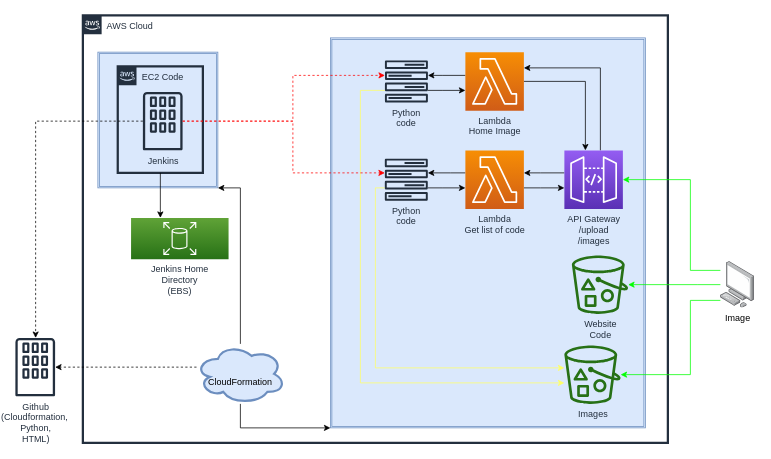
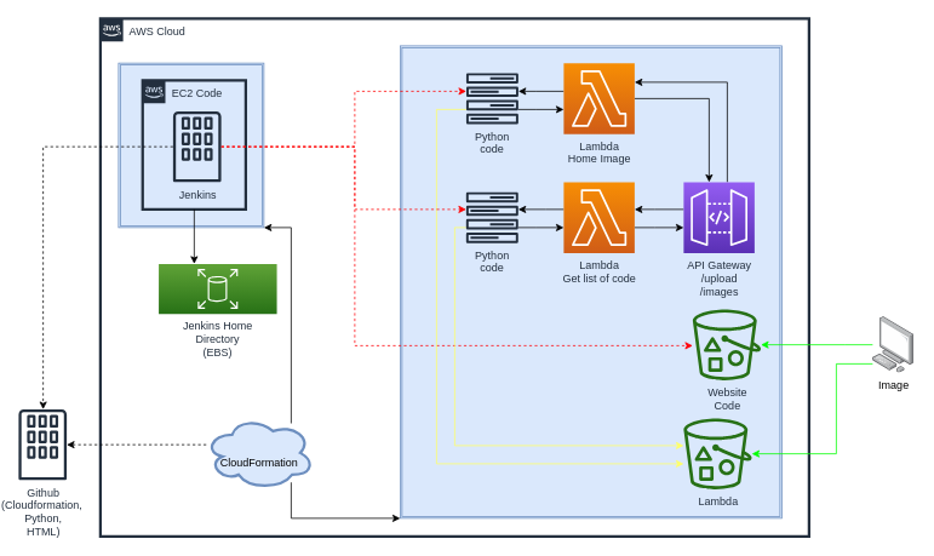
- <mxCell id="18" style="edgeStyle=orthogonalEdgeStyle;rounded=0;orthogonalLoop=1;jettySize=auto;html=1;fontColor=#00FF00;strokeColor=#00ff00;" parent="1" source="20" target="13" edge="1"><mxGeometry relative="1" as="geometry"><Array as="points"><mxPoint x="920" y="360" /><mxPoint x="920" y="239" /></Array></mxGeometry></mxCell>
+ <mxCell id="6" style="edgeStyle=orthogonalEdgeStyle;rounded=0;orthogonalLoop=1;jettySize=auto;html=1;strokeColor=#FF0008;dashed=1;" parent="1" source="34" target="7" edge="1"><mxGeometry relative="1" as="geometry"><Array as="points"><mxPoint x="390" y="161" /><mxPoint x="390" y="380" /></Array></mxGeometry></mxCell>
- <mxCell id="31" value="&lt;font style=&quot;font-size: 12px&quot;&gt;CloudFormation&lt;/font&gt;" style="ellipse;shape=cloud;whiteSpace=wrap;html=1;strokeWidth=3;fontSize=40;fillColor=#dae8fc;strokeColor=#6c8ebf;" parent="1" vertex="1"><mxGeometry x="260" y="458" width="120" height="80" as="geometry" /></mxCell>
+ <mxCell id="31" value="&lt;font style=&quot;font-size: 12px&quot;&gt;CloudFormation&lt;/font&gt;" style="ellipse;shape=cloud;whiteSpace=wrap;html=1;strokeWidth=3;fontSize=40;fillColor=#dae8fc;strokeColor=#6c8ebf;" parent="1" vertex="1"><mxGeometry x="225" y="458" width="120" height="80" as="geometry" /></mxCell>
- <mxCell id="38" value="Images&lt;br&gt;" style="outlineConnect=0;fontColor=#232F3E;gradientColor=none;fillColor=#277116;strokeColor=none;dashed=0;verticalLabelPosition=bottom;verticalAlign=top;align=center;html=1;fontSize=12;fontStyle=0;aspect=fixed;pointerEvents=1;shape=mxgraph.aws4.bucket_with_objects;labelBackgroundColor=none;" vertex="1" parent="1"><mxGeometry x="752" y="460" width="75" height="78" as="geometry" /></mxCell>
+ <mxCell id="38" value="Lambda&lt;br&gt;" style="outlineConnect=0;fontColor=#232F3E;gradientColor=none;fillColor=#277116;strokeColor=none;dashed=0;verticalLabelPosition=bottom;verticalAlign=top;align=center;html=1;fontSize=12;fontStyle=0;aspect=fixed;pointerEvents=1;shape=mxgraph.aws4.bucket_with_objects;labelBackgroundColor=none;" vertex="1" parent="1"><mxGeometry x="752" y="460" width="75" height="78" as="geometry" /></mxCell>
